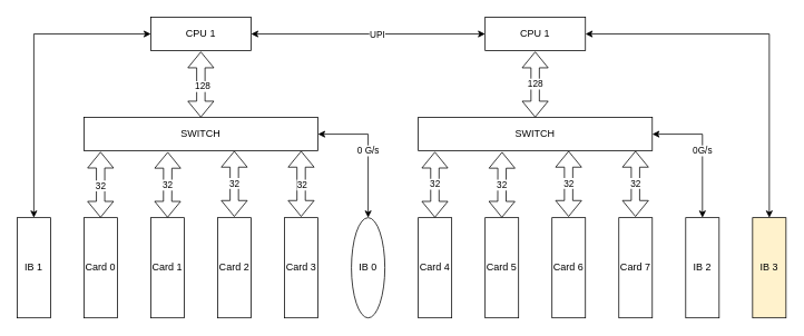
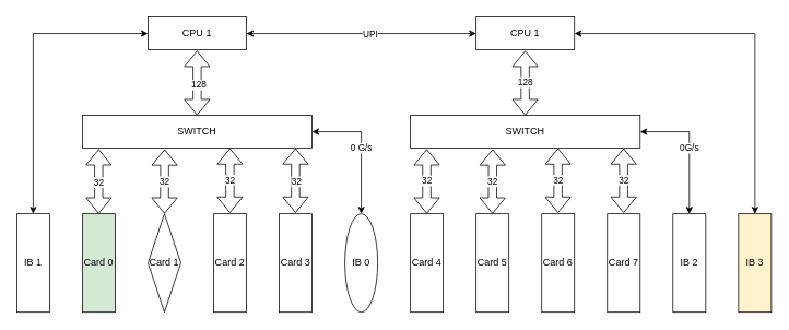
- <mxCell id="4" value="Card 0" style="rounded=0;whiteSpace=wrap;html=1;" vertex="1" parent="1"><mxGeometry x="100" y="260" width="40" height="120" as="geometry" /></mxCell>
+ <mxCell id="4" value="Card 0" style="rounded=0;whiteSpace=wrap;html=1;fillColor=#d5e8d4;" vertex="1" parent="1"><mxGeometry x="100" y="260" width="40" height="120" as="geometry" /></mxCell>
- <mxCell id="5" value="Card 1" style="rounded=0;whiteSpace=wrap;html=1;" vertex="1" parent="1"><mxGeometry x="180" y="260" width="40" height="120" as="geometry" /></mxCell>
+ <mxCell id="5" value="Card 1" style="rhombus;whiteSpace=wrap;html=1;" vertex="1" parent="1"><mxGeometry x="180" y="260" width="40" height="120" as="geometry" /></mxCell>
